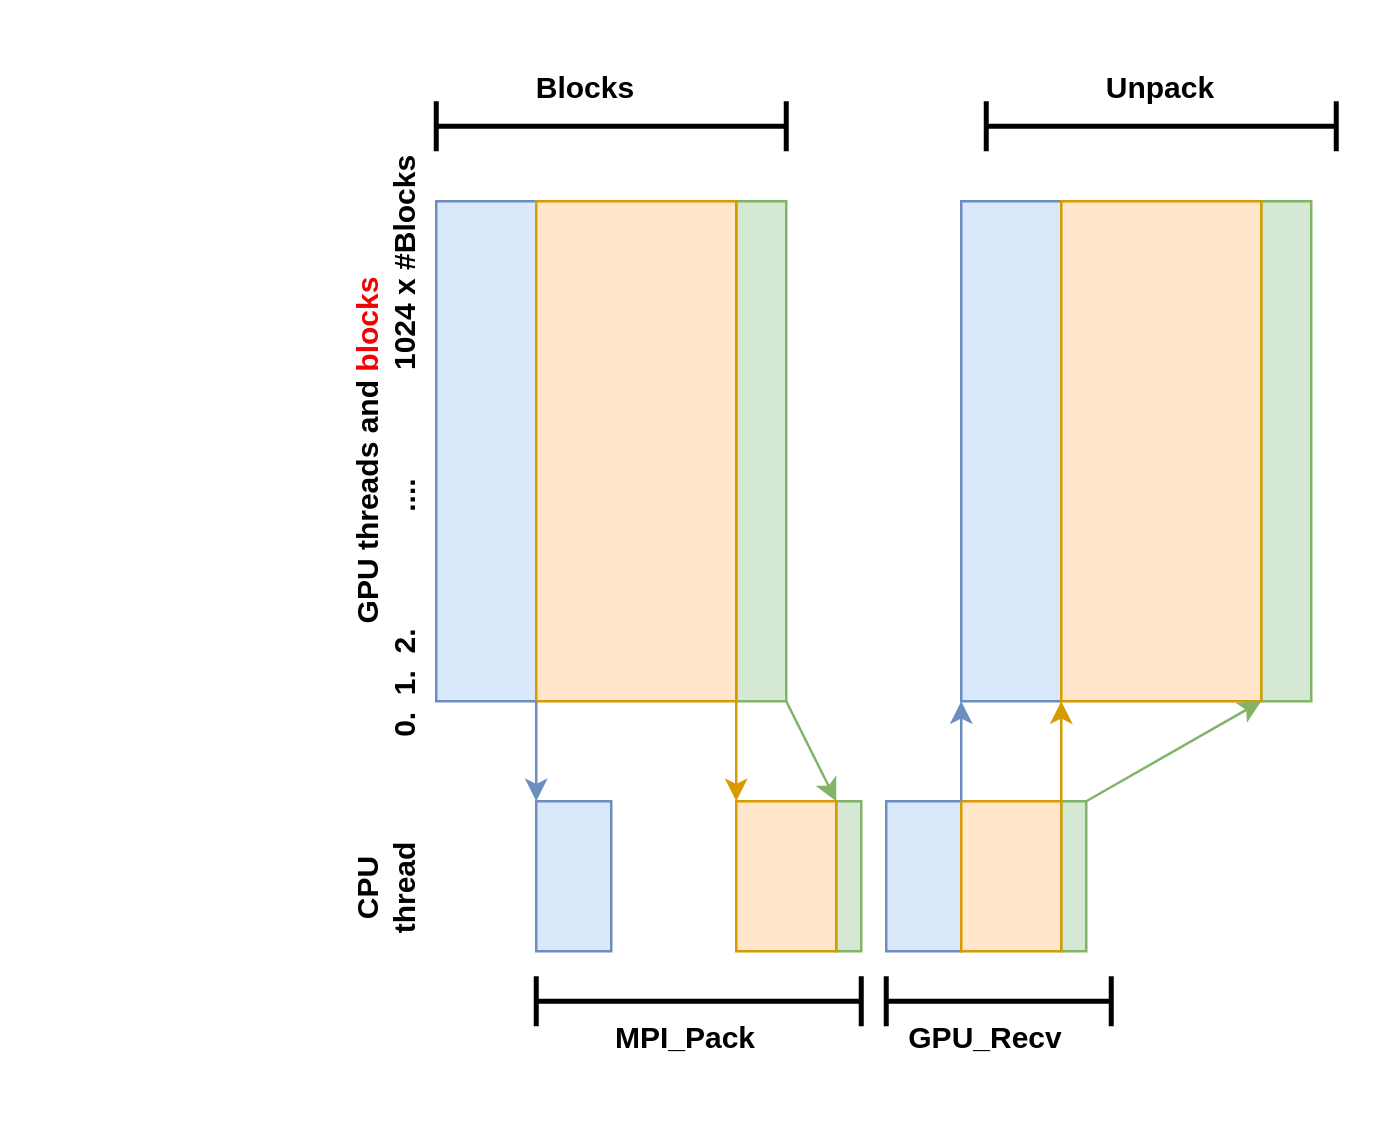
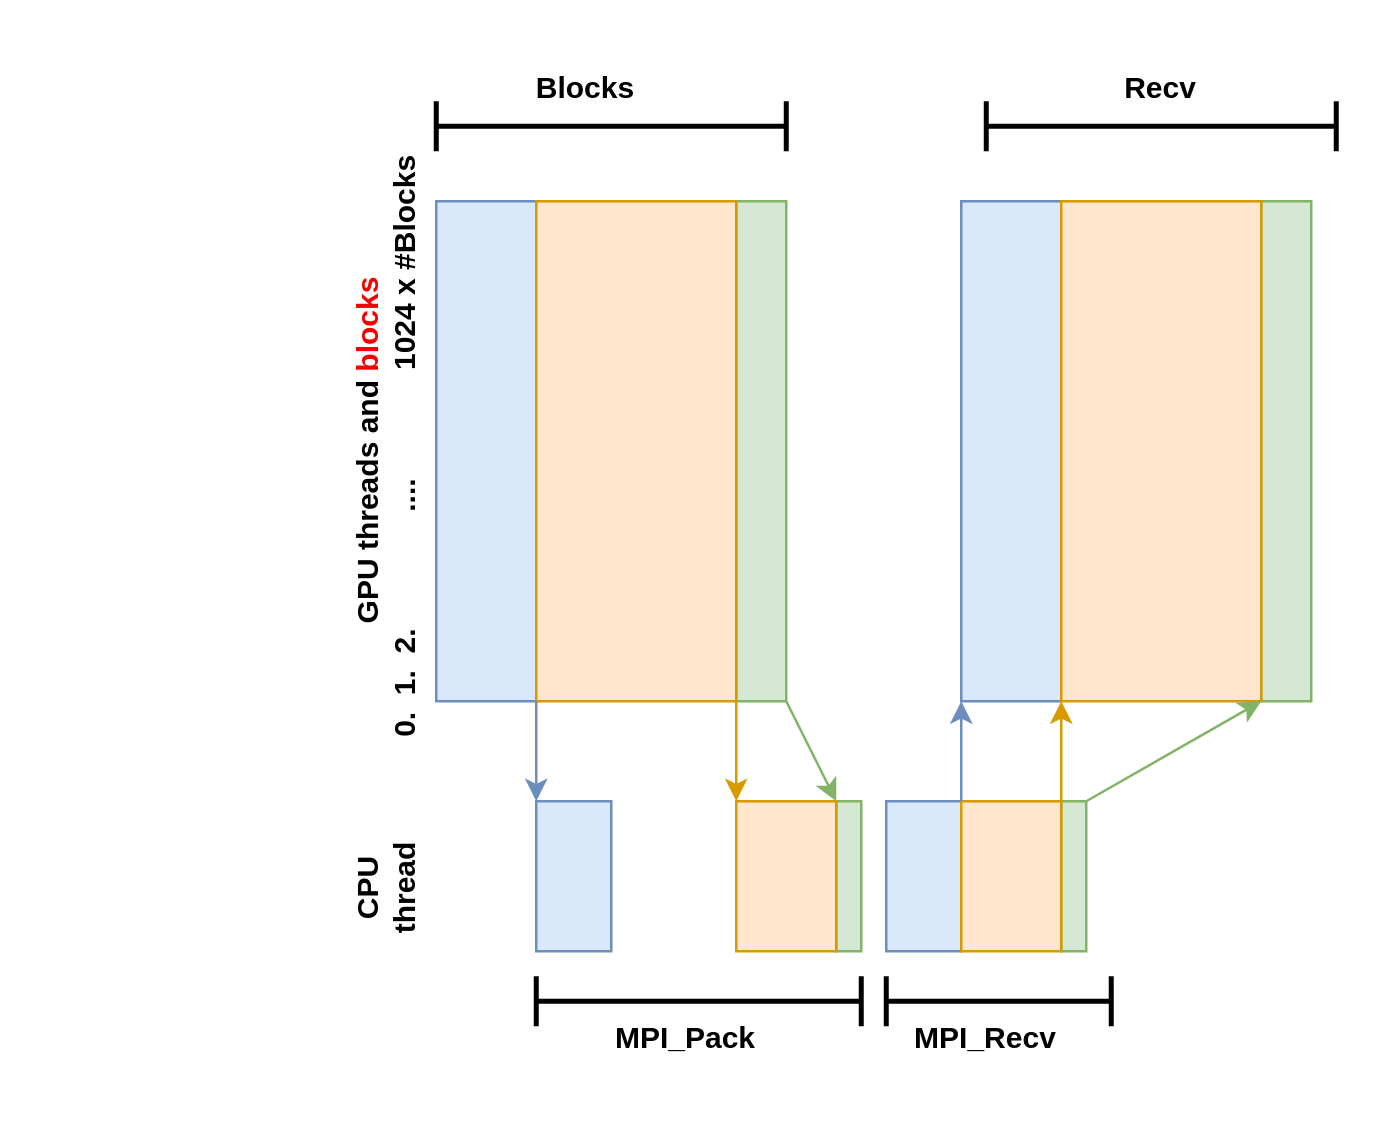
- <mxCell id="27" value="&lt;b&gt;Unpack&lt;/b&gt;" style="text;html=1;strokeColor=none;fillColor=none;align=center;verticalAlign=middle;whiteSpace=wrap;rounded=0;" parent="1" vertex="1"><mxGeometry x="434" y="20" width="60" height="30" as="geometry" /></mxCell>
+ <mxCell id="27" value="&lt;b&gt;Recv&lt;/b&gt;" style="text;html=1;strokeColor=none;fillColor=none;align=center;verticalAlign=middle;whiteSpace=wrap;rounded=0;" parent="1" vertex="1"><mxGeometry x="434" y="20" width="60" height="30" as="geometry" /></mxCell>
- <mxCell id="29" value="&lt;b&gt;GPU_Recv&lt;/b&gt;" style="text;html=1;strokeColor=none;fillColor=none;align=center;verticalAlign=middle;whiteSpace=wrap;rounded=0;" parent="1" vertex="1"><mxGeometry x="364" y="400" width="60" height="30" as="geometry" /></mxCell>
+ <mxCell id="29" value="&lt;b&gt;MPI_Recv&lt;/b&gt;" style="text;html=1;strokeColor=none;fillColor=none;align=center;verticalAlign=middle;whiteSpace=wrap;rounded=0;" parent="1" vertex="1"><mxGeometry x="364" y="400" width="60" height="30" as="geometry" /></mxCell>
